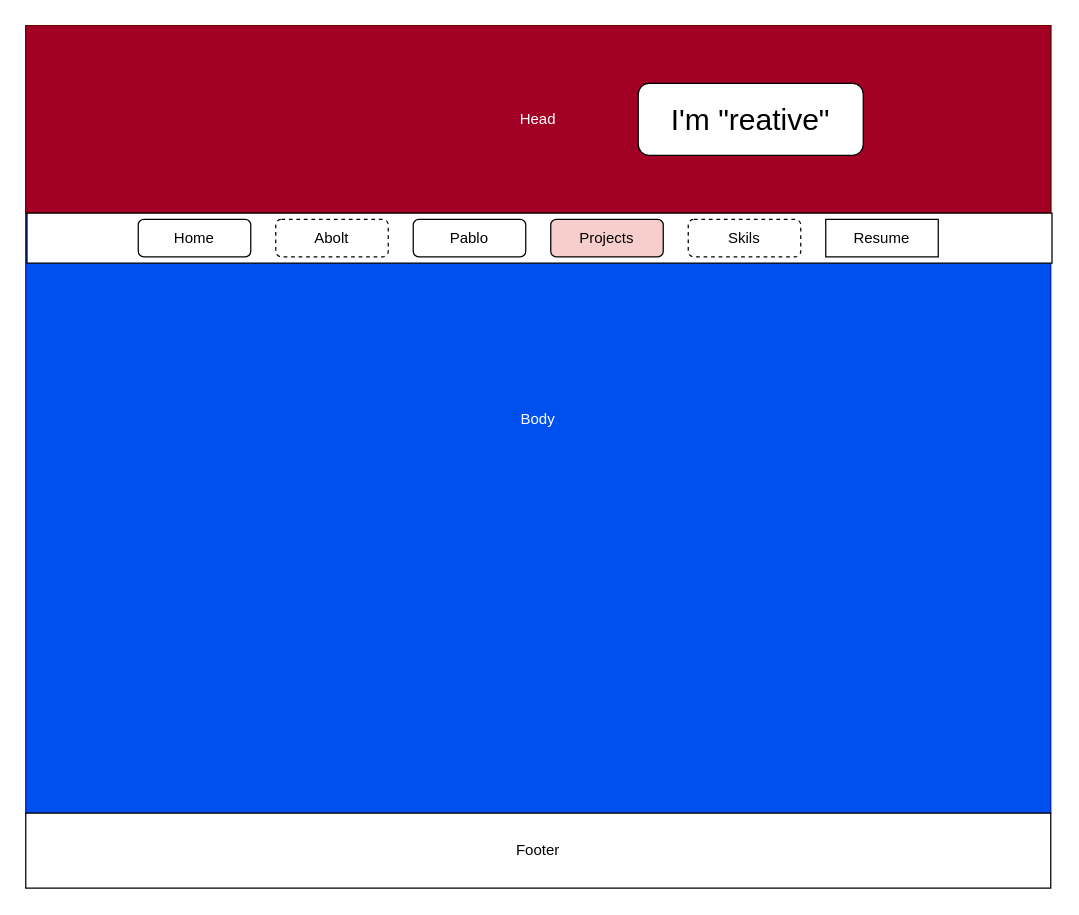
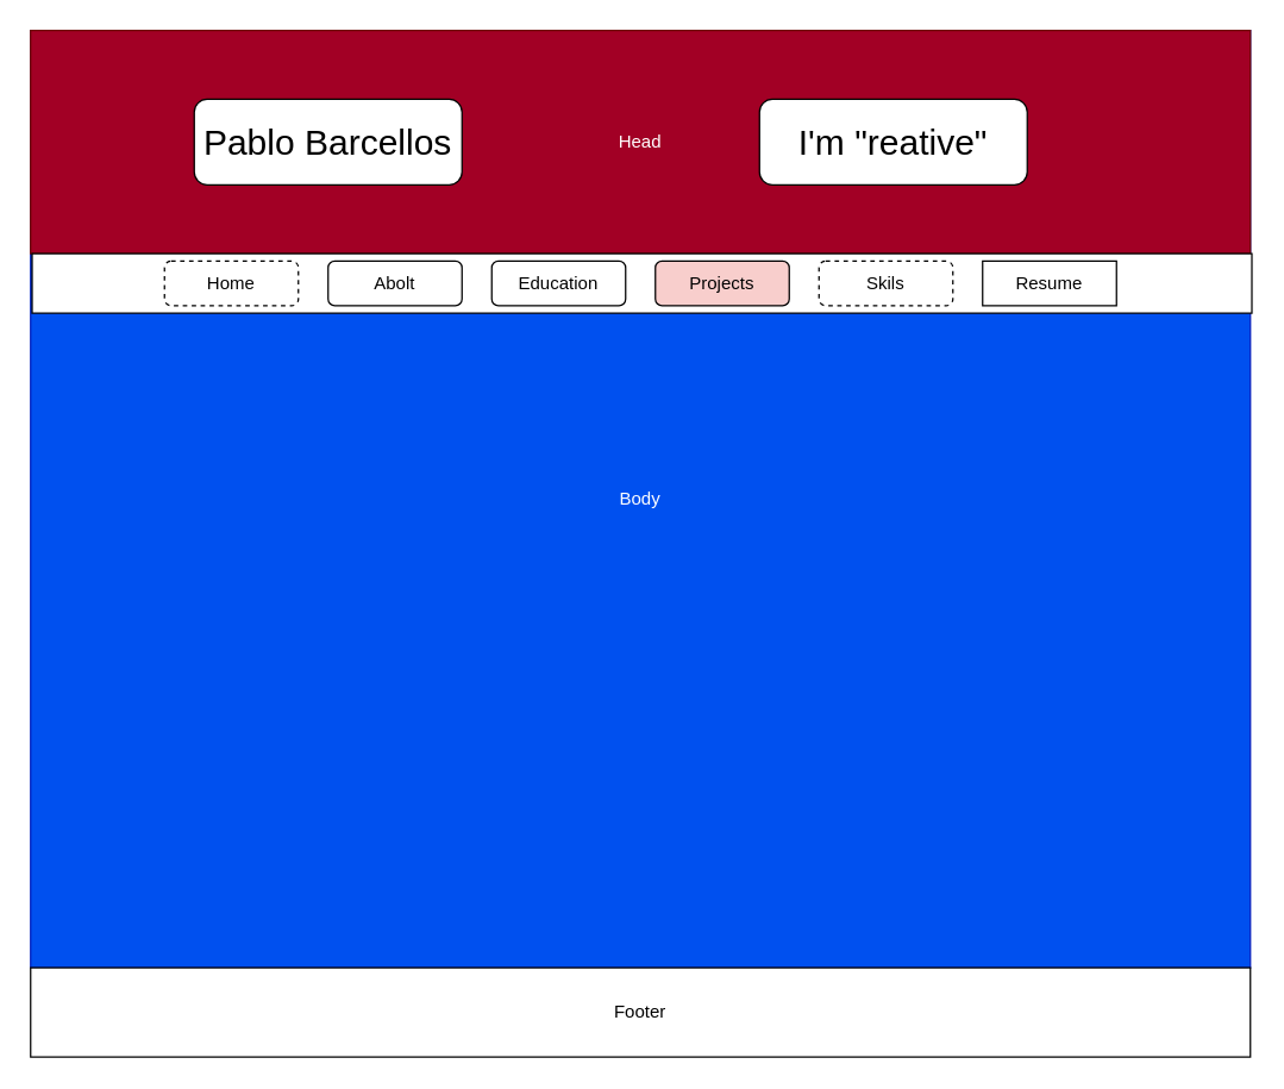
+ <mxCell id="12" value="&lt;p style=&quot;line-height: 100%; font-size: 24px;&quot;&gt;Pablo Barcellos&lt;/p&gt;" style="rounded=1;whiteSpace=wrap;html=1;" parent="1" vertex="1"><mxGeometry x="130" y="66.25" width="180" height="57.5" as="geometry" /></mxCell>
- <mxCell id="6" value="Home" style="rounded=1;whiteSpace=wrap;html=1;" parent="1" vertex="1"><mxGeometry x="110" y="175" width="90" height="30" as="geometry" /></mxCell>
+ <mxCell id="6" value="Home" style="rounded=1;whiteSpace=wrap;html=1;dashed=1;" parent="1" vertex="1"><mxGeometry x="110" y="175" width="90" height="30" as="geometry" /></mxCell>
- <mxCell id="7" value="Abolt" style="rounded=1;whiteSpace=wrap;html=1;dashed=1;" parent="1" vertex="1"><mxGeometry x="220" y="175" width="90" height="30" as="geometry" /></mxCell>
+ <mxCell id="7" value="Abolt" style="rounded=1;whiteSpace=wrap;html=1;" parent="1" vertex="1"><mxGeometry x="220" y="175" width="90" height="30" as="geometry" /></mxCell>
- <mxCell id="8" value="Pablo" style="rounded=1;whiteSpace=wrap;html=1;" parent="1" vertex="1"><mxGeometry x="330" y="175" width="90" height="30" as="geometry" /></mxCell>
+ <mxCell id="8" value="Education" style="rounded=1;whiteSpace=wrap;html=1;" parent="1" vertex="1"><mxGeometry x="330" y="175" width="90" height="30" as="geometry" /></mxCell>
